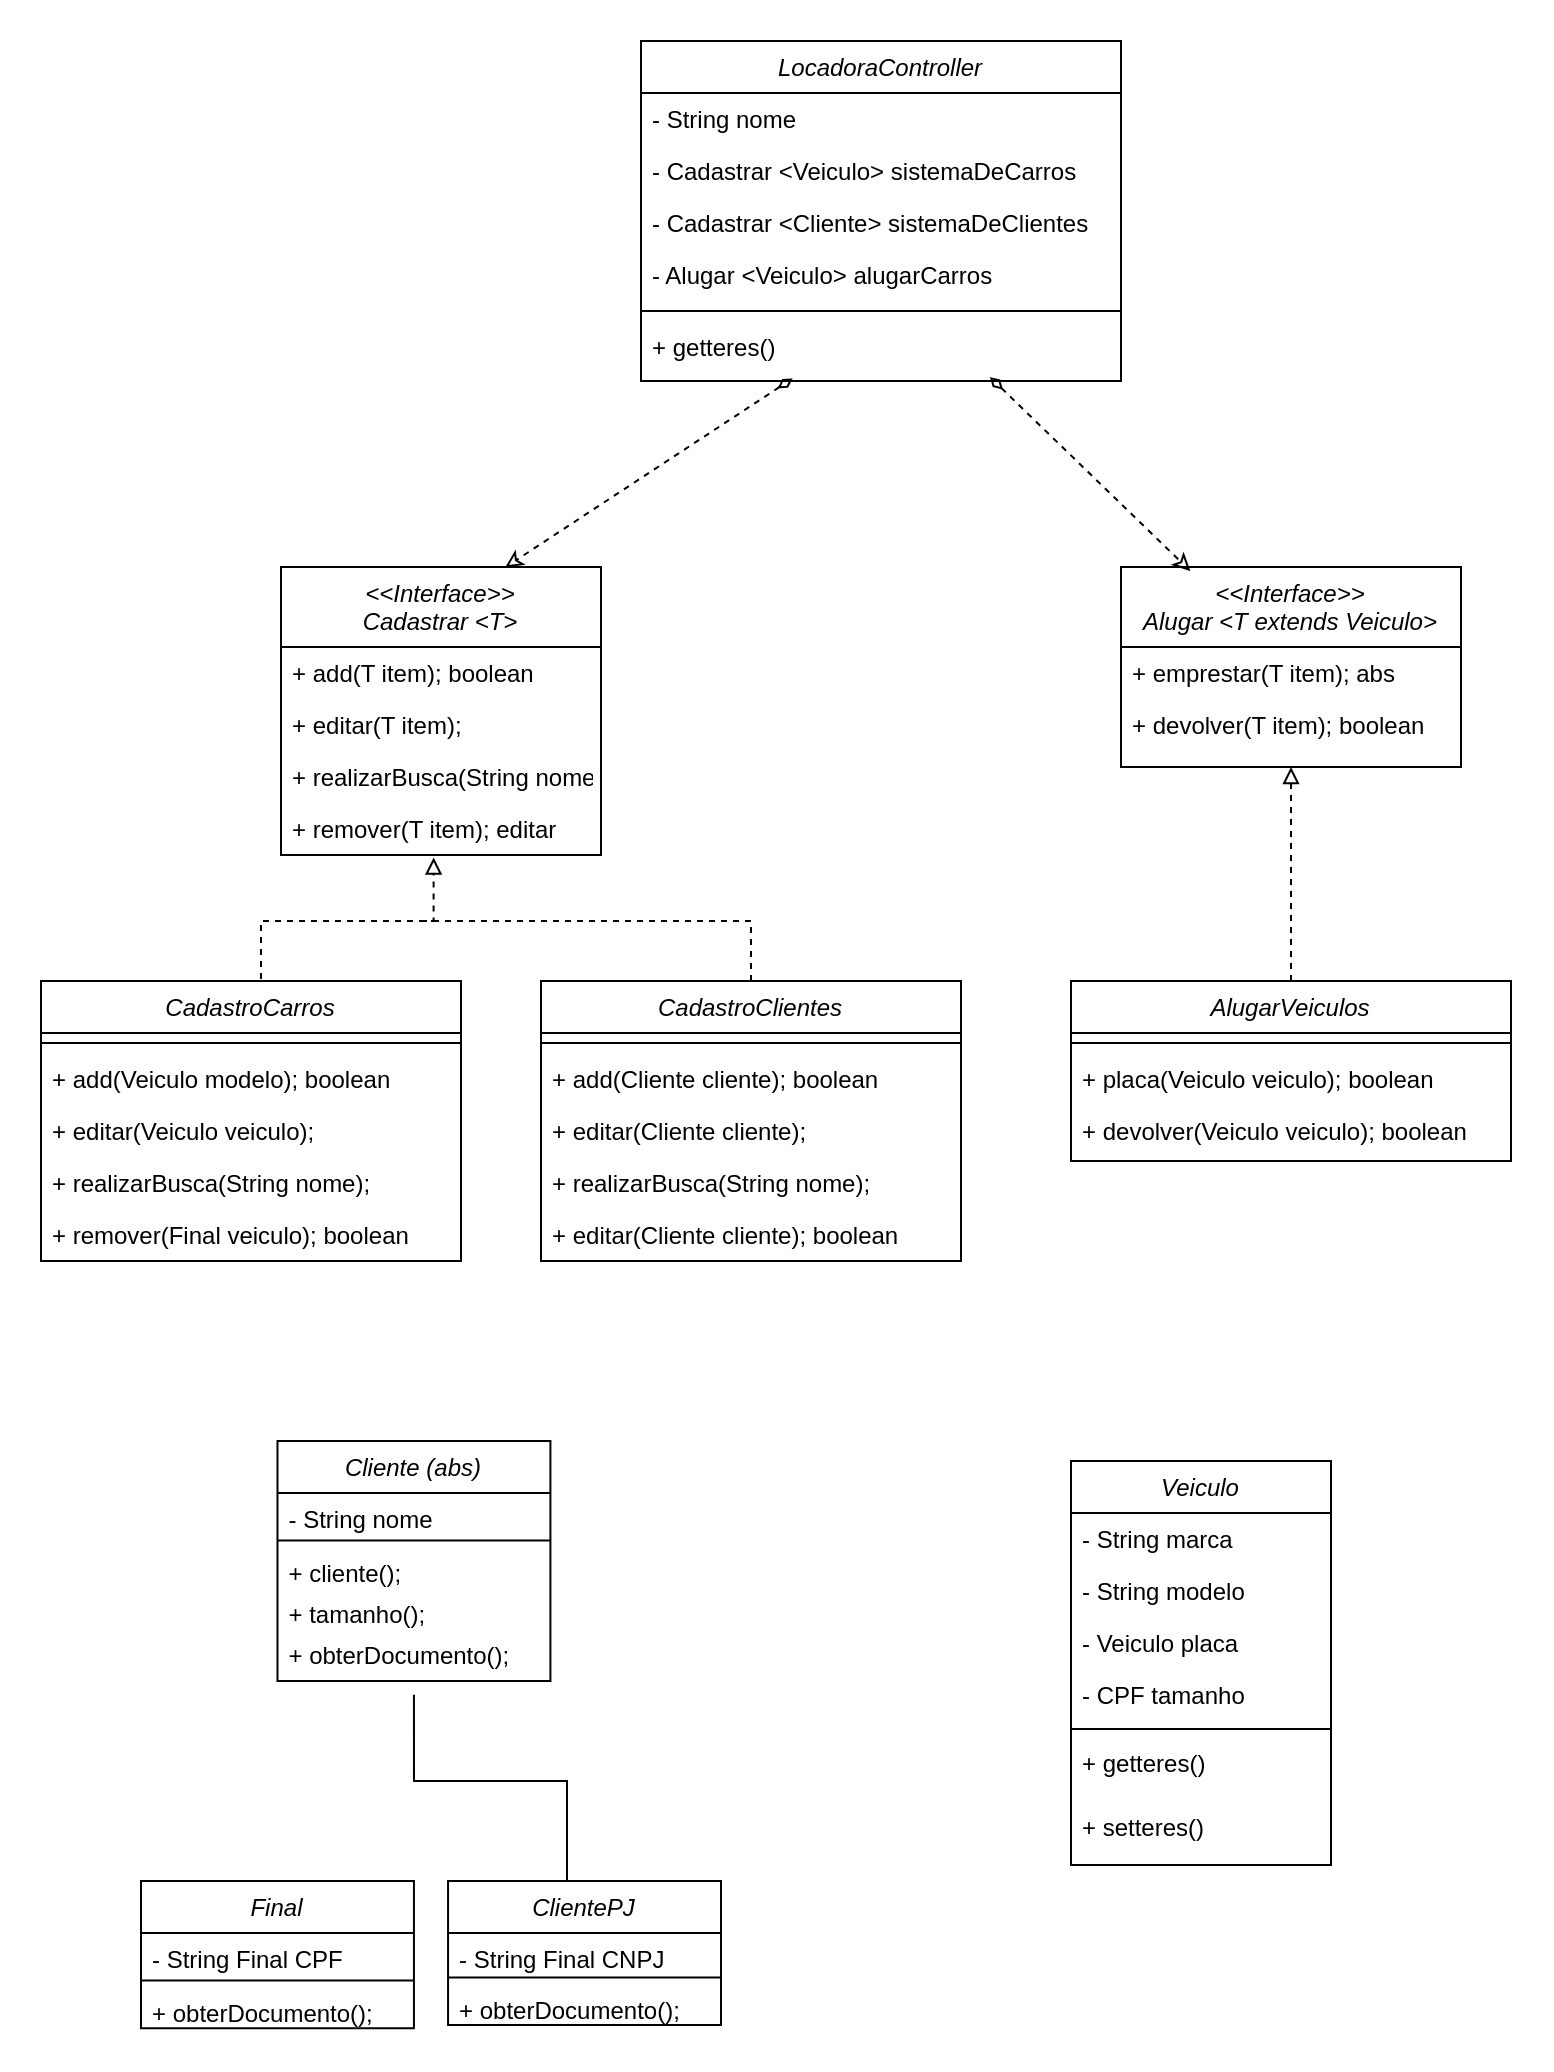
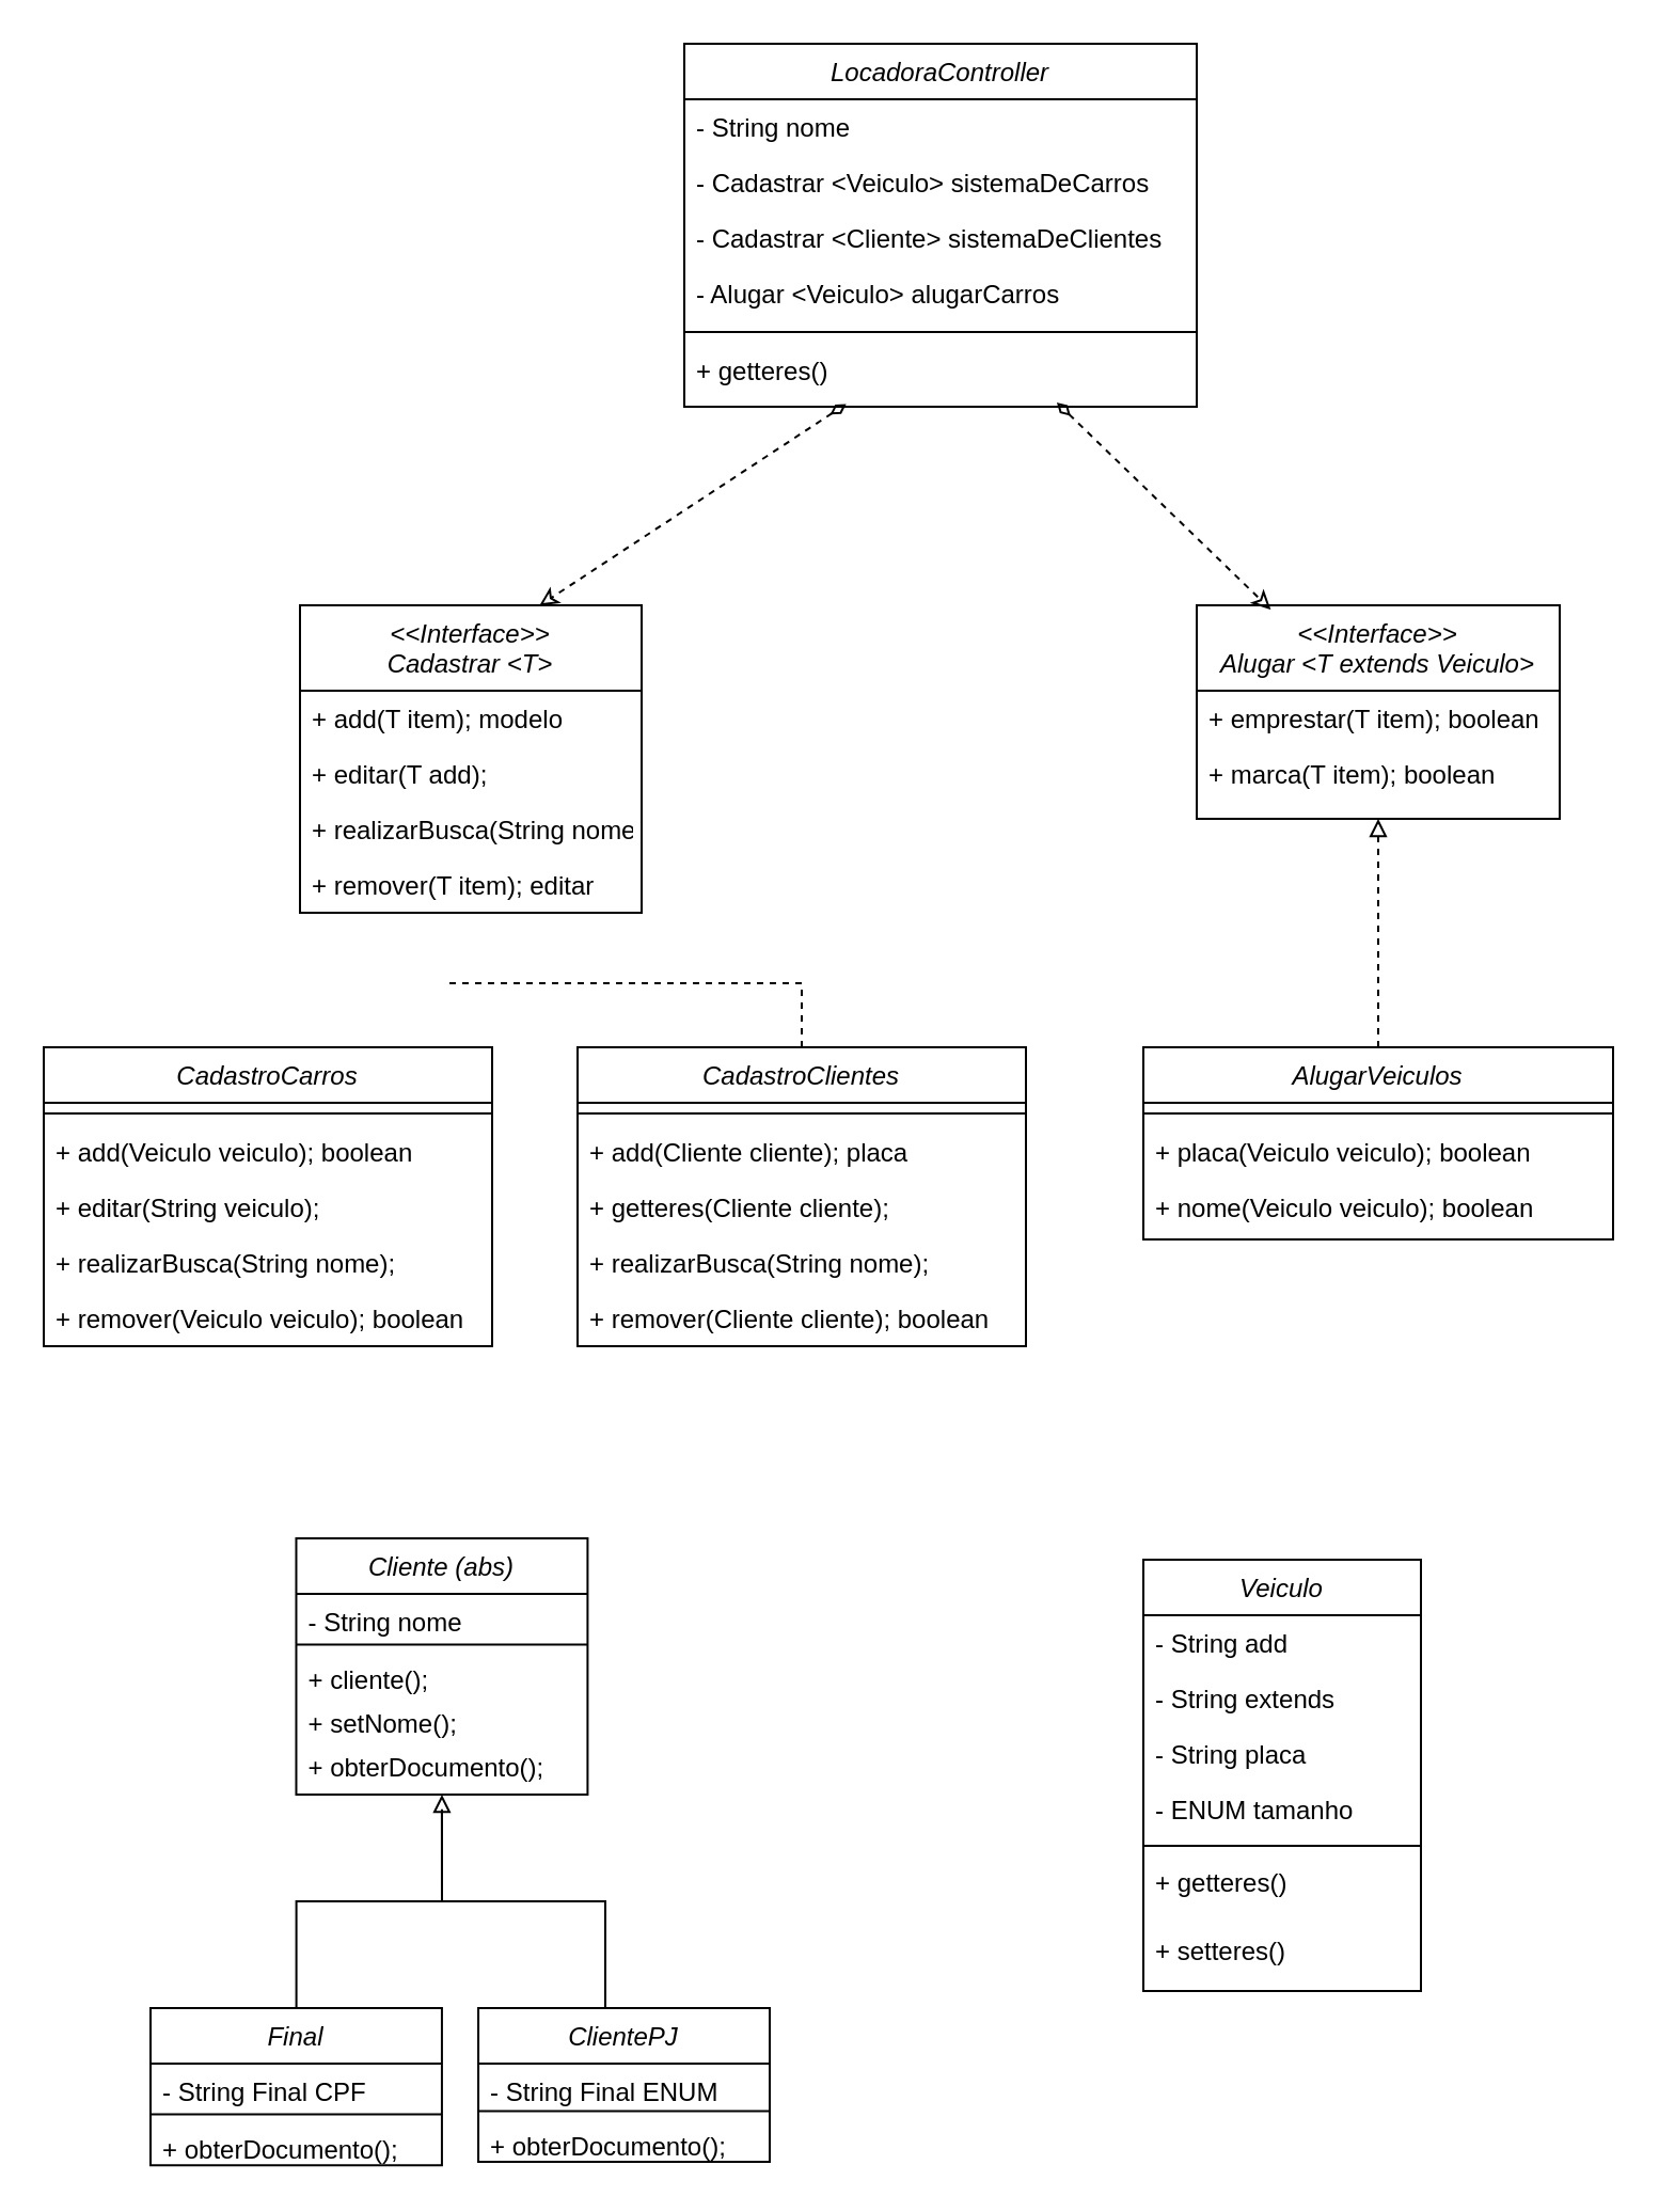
- <mxCell id="18" value="+ add(T item); boolean" style="text;align=left;verticalAlign=top;spacingLeft=4;spacingRight=4;overflow=hidden;rotatable=0;points=[[0,0.5],[1,0.5]];portConstraint=eastwest;" vertex="1" parent="17"><mxGeometry y="40" width="160" height="26" as="geometry" /></mxCell>
+ <mxCell id="18" value="+ add(T item); modelo" style="text;align=left;verticalAlign=top;spacingLeft=4;spacingRight=4;overflow=hidden;rotatable=0;points=[[0,0.5],[1,0.5]];portConstraint=eastwest;" vertex="1" parent="17"><mxGeometry y="40" width="160" height="26" as="geometry" /></mxCell>
- <mxCell id="23" value="+ emprestar(T item); abs" style="text;align=left;verticalAlign=top;spacingLeft=4;spacingRight=4;overflow=hidden;rotatable=0;points=[[0,0.5],[1,0.5]];portConstraint=eastwest;" vertex="1" parent="22"><mxGeometry y="40" width="170" height="26" as="geometry" /></mxCell>
+ <mxCell id="23" value="+ emprestar(T item); boolean" style="text;align=left;verticalAlign=top;spacingLeft=4;spacingRight=4;overflow=hidden;rotatable=0;points=[[0,0.5],[1,0.5]];portConstraint=eastwest;" vertex="1" parent="22"><mxGeometry y="40" width="170" height="26" as="geometry" /></mxCell>
- <mxCell id="19" value="+ editar(T item);" style="text;align=left;verticalAlign=top;spacingLeft=4;spacingRight=4;overflow=hidden;rotatable=0;points=[[0,0.5],[1,0.5]];portConstraint=eastwest;" vertex="1" parent="17"><mxGeometry y="66" width="160" height="26" as="geometry" /></mxCell>
+ <mxCell id="19" value="+ editar(T add);" style="text;align=left;verticalAlign=top;spacingLeft=4;spacingRight=4;overflow=hidden;rotatable=0;points=[[0,0.5],[1,0.5]];portConstraint=eastwest;" vertex="1" parent="17"><mxGeometry y="66" width="160" height="26" as="geometry" /></mxCell>
- <mxCell id="24" value="+ devolver(T item); boolean" style="text;align=left;verticalAlign=top;spacingLeft=4;spacingRight=4;overflow=hidden;rotatable=0;points=[[0,0.5],[1,0.5]];portConstraint=eastwest;" vertex="1" parent="22"><mxGeometry y="66" width="170" height="26" as="geometry" /></mxCell>
+ <mxCell id="24" value="+ marca(T item); boolean" style="text;align=left;verticalAlign=top;spacingLeft=4;spacingRight=4;overflow=hidden;rotatable=0;points=[[0,0.5],[1,0.5]];portConstraint=eastwest;" vertex="1" parent="22"><mxGeometry y="66" width="170" height="26" as="geometry" /></mxCell>
- <mxCell id="33" style="edgeStyle=orthogonalEdgeStyle;rounded=0;orthogonalLoop=1;jettySize=auto;html=1;exitX=0.5;exitY=0;exitDx=0;exitDy=0;entryX=0.477;entryY=1.048;entryDx=0;entryDy=0;entryPerimeter=0;endArrow=block;endFill=0;dashed=1;" edge="1" parent="1" source="27" target="21"><mxGeometry relative="1" as="geometry"><Array as="points"><mxPoint x="130" y="490" /><mxPoint x="130" y="460" /><mxPoint x="216" y="460" /></Array></mxGeometry></mxCell>
- <mxCell id="29" value="+ add(Veiculo modelo); boolean" style="text;align=left;verticalAlign=top;spacingLeft=4;spacingRight=4;overflow=hidden;rotatable=0;points=[[0,0.5],[1,0.5]];portConstraint=eastwest;" vertex="1" parent="27"><mxGeometry y="36" width="210" height="26" as="geometry" /></mxCell>
+ <mxCell id="29" value="+ add(Veiculo veiculo); boolean" style="text;align=left;verticalAlign=top;spacingLeft=4;spacingRight=4;overflow=hidden;rotatable=0;points=[[0,0.5],[1,0.5]];portConstraint=eastwest;" vertex="1" parent="27"><mxGeometry y="36" width="210" height="26" as="geometry" /></mxCell>
- <mxCell id="36" value="+ add(Cliente cliente); boolean" style="text;align=left;verticalAlign=top;spacingLeft=4;spacingRight=4;overflow=hidden;rotatable=0;points=[[0,0.5],[1,0.5]];portConstraint=eastwest;" vertex="1" parent="34"><mxGeometry y="36" width="210" height="26" as="geometry" /></mxCell>
+ <mxCell id="36" value="+ add(Cliente cliente); placa" style="text;align=left;verticalAlign=top;spacingLeft=4;spacingRight=4;overflow=hidden;rotatable=0;points=[[0,0.5],[1,0.5]];portConstraint=eastwest;" vertex="1" parent="34"><mxGeometry y="36" width="210" height="26" as="geometry" /></mxCell>
- <mxCell id="30" value="+ editar(Veiculo veiculo);" style="text;align=left;verticalAlign=top;spacingLeft=4;spacingRight=4;overflow=hidden;rotatable=0;points=[[0,0.5],[1,0.5]];portConstraint=eastwest;" vertex="1" parent="27"><mxGeometry y="62" width="210" height="26" as="geometry" /></mxCell>
+ <mxCell id="30" value="+ editar(String veiculo);" style="text;align=left;verticalAlign=top;spacingLeft=4;spacingRight=4;overflow=hidden;rotatable=0;points=[[0,0.5],[1,0.5]];portConstraint=eastwest;" vertex="1" parent="27"><mxGeometry y="62" width="210" height="26" as="geometry" /></mxCell>
- <mxCell id="37" value="+ editar(Cliente cliente);" style="text;align=left;verticalAlign=top;spacingLeft=4;spacingRight=4;overflow=hidden;rotatable=0;points=[[0,0.5],[1,0.5]];portConstraint=eastwest;" vertex="1" parent="34"><mxGeometry y="62" width="210" height="26" as="geometry" /></mxCell>
+ <mxCell id="37" value="+ getteres(Cliente cliente);" style="text;align=left;verticalAlign=top;spacingLeft=4;spacingRight=4;overflow=hidden;rotatable=0;points=[[0,0.5],[1,0.5]];portConstraint=eastwest;" vertex="1" parent="34"><mxGeometry y="62" width="210" height="26" as="geometry" /></mxCell>
- <mxCell id="45" value="+ devolver(Veiculo veiculo); boolean" style="text;align=left;verticalAlign=top;spacingLeft=4;spacingRight=4;overflow=hidden;rotatable=0;points=[[0,0.5],[1,0.5]];portConstraint=eastwest;" vertex="1" parent="42"><mxGeometry y="62" width="220" height="26" as="geometry" /></mxCell>
+ <mxCell id="45" value="+ nome(Veiculo veiculo); boolean" style="text;align=left;verticalAlign=top;spacingLeft=4;spacingRight=4;overflow=hidden;rotatable=0;points=[[0,0.5],[1,0.5]];portConstraint=eastwest;" vertex="1" parent="42"><mxGeometry y="62" width="220" height="26" as="geometry" /></mxCell>
- <mxCell id="32" value="+ remover(Final veiculo); boolean" style="text;align=left;verticalAlign=top;spacingLeft=4;spacingRight=4;overflow=hidden;rotatable=0;points=[[0,0.5],[1,0.5]];portConstraint=eastwest;" vertex="1" parent="27"><mxGeometry y="114" width="210" height="26" as="geometry" /></mxCell>
+ <mxCell id="32" value="+ remover(Veiculo veiculo); boolean" style="text;align=left;verticalAlign=top;spacingLeft=4;spacingRight=4;overflow=hidden;rotatable=0;points=[[0,0.5],[1,0.5]];portConstraint=eastwest;" vertex="1" parent="27"><mxGeometry y="114" width="210" height="26" as="geometry" /></mxCell>
- <mxCell id="39" value="+ editar(Cliente cliente); boolean" style="text;align=left;verticalAlign=top;spacingLeft=4;spacingRight=4;overflow=hidden;rotatable=0;points=[[0,0.5],[1,0.5]];portConstraint=eastwest;" vertex="1" parent="34"><mxGeometry y="114" width="210" height="26" as="geometry" /></mxCell>
+ <mxCell id="39" value="+ remover(Cliente cliente); boolean" style="text;align=left;verticalAlign=top;spacingLeft=4;spacingRight=4;overflow=hidden;rotatable=0;points=[[0,0.5],[1,0.5]];portConstraint=eastwest;" vertex="1" parent="34"><mxGeometry y="114" width="210" height="26" as="geometry" /></mxCell>
- <mxCell id="3" value="- String marca" style="text;align=left;verticalAlign=top;spacingLeft=4;spacingRight=4;overflow=hidden;rotatable=0;points=[[0,0.5],[1,0.5]];portConstraint=eastwest;" parent="2" vertex="1"><mxGeometry y="26" width="130" height="26" as="geometry" /></mxCell>
+ <mxCell id="3" value="- String add" style="text;align=left;verticalAlign=top;spacingLeft=4;spacingRight=4;overflow=hidden;rotatable=0;points=[[0,0.5],[1,0.5]];portConstraint=eastwest;" parent="2" vertex="1"><mxGeometry y="26" width="130" height="26" as="geometry" /></mxCell>
- <mxCell id="4" value="- String modelo" style="text;align=left;verticalAlign=top;spacingLeft=4;spacingRight=4;overflow=hidden;rotatable=0;points=[[0,0.5],[1,0.5]];portConstraint=eastwest;rounded=0;shadow=0;html=0;" vertex="1" parent="2"><mxGeometry y="52" width="130" height="26" as="geometry" /></mxCell>
+ <mxCell id="4" value="- String extends" style="text;align=left;verticalAlign=top;spacingLeft=4;spacingRight=4;overflow=hidden;rotatable=0;points=[[0,0.5],[1,0.5]];portConstraint=eastwest;rounded=0;shadow=0;html=0;" vertex="1" parent="2"><mxGeometry y="52" width="130" height="26" as="geometry" /></mxCell>
- <mxCell id="58" value="+ tamanho();" style="text;align=left;verticalAlign=top;spacingLeft=4;spacingRight=4;overflow=hidden;rotatable=0;points=[[0,0.5],[1,0.5]];portConstraint=eastwest;container=0;" vertex="1" parent="52"><mxGeometry x="1.421e-14" y="73.586" width="136.47" height="20.621" as="geometry" /></mxCell>
+ <mxCell id="58" value="+ setNome();" style="text;align=left;verticalAlign=top;spacingLeft=4;spacingRight=4;overflow=hidden;rotatable=0;points=[[0,0.5],[1,0.5]];portConstraint=eastwest;container=0;" vertex="1" parent="52"><mxGeometry x="1.421e-14" y="73.586" width="136.47" height="20.621" as="geometry" /></mxCell>
- <mxCell id="5" value="- Veiculo placa" style="text;align=left;verticalAlign=top;spacingLeft=4;spacingRight=4;overflow=hidden;rotatable=0;points=[[0,0.5],[1,0.5]];portConstraint=eastwest;rounded=0;shadow=0;html=0;" parent="2" vertex="1"><mxGeometry y="78" width="130" height="26" as="geometry" /></mxCell>
+ <mxCell id="5" value="- String placa" style="text;align=left;verticalAlign=top;spacingLeft=4;spacingRight=4;overflow=hidden;rotatable=0;points=[[0,0.5],[1,0.5]];portConstraint=eastwest;rounded=0;shadow=0;html=0;" parent="2" vertex="1"><mxGeometry y="78" width="130" height="26" as="geometry" /></mxCell>
- <mxCell id="6" value="- CPF tamanho" style="text;align=left;verticalAlign=top;spacingLeft=4;spacingRight=4;overflow=hidden;rotatable=0;points=[[0,0.5],[1,0.5]];portConstraint=eastwest;rounded=0;shadow=0;html=0;" parent="2" vertex="1"><mxGeometry y="104" width="130" height="26" as="geometry" /></mxCell>
+ <mxCell id="6" value="- ENUM tamanho" style="text;align=left;verticalAlign=top;spacingLeft=4;spacingRight=4;overflow=hidden;rotatable=0;points=[[0,0.5],[1,0.5]];portConstraint=eastwest;rounded=0;shadow=0;html=0;" parent="2" vertex="1"><mxGeometry y="104" width="130" height="26" as="geometry" /></mxCell>
+ <mxCell id="64" value="" style="edgeStyle=orthogonalEdgeStyle;rounded=0;orthogonalLoop=1;jettySize=auto;html=1;entryX=0.5;entryY=1;entryDx=0;entryDy=0;endArrow=block;endFill=0;" edge="1" parent="46" source="60" target="53"><mxGeometry relative="1" as="geometry"><Array as="points"><mxPoint x="68" y="170" /><mxPoint x="137" y="170" /></Array></mxGeometry></mxCell>
- <mxCell id="49" value="- String Final CNPJ" style="text;align=left;verticalAlign=top;spacingLeft=4;spacingRight=4;overflow=hidden;rotatable=0;points=[[0,0.5],[1,0.5]];portConstraint=eastwest;" vertex="1" parent="48"><mxGeometry y="26" width="136.471" height="19.034" as="geometry" /></mxCell>
+ <mxCell id="49" value="- String Final ENUM" style="text;align=left;verticalAlign=top;spacingLeft=4;spacingRight=4;overflow=hidden;rotatable=0;points=[[0,0.5],[1,0.5]];portConstraint=eastwest;" vertex="1" parent="48"><mxGeometry y="26" width="136.471" height="19.034" as="geometry" /></mxCell>
